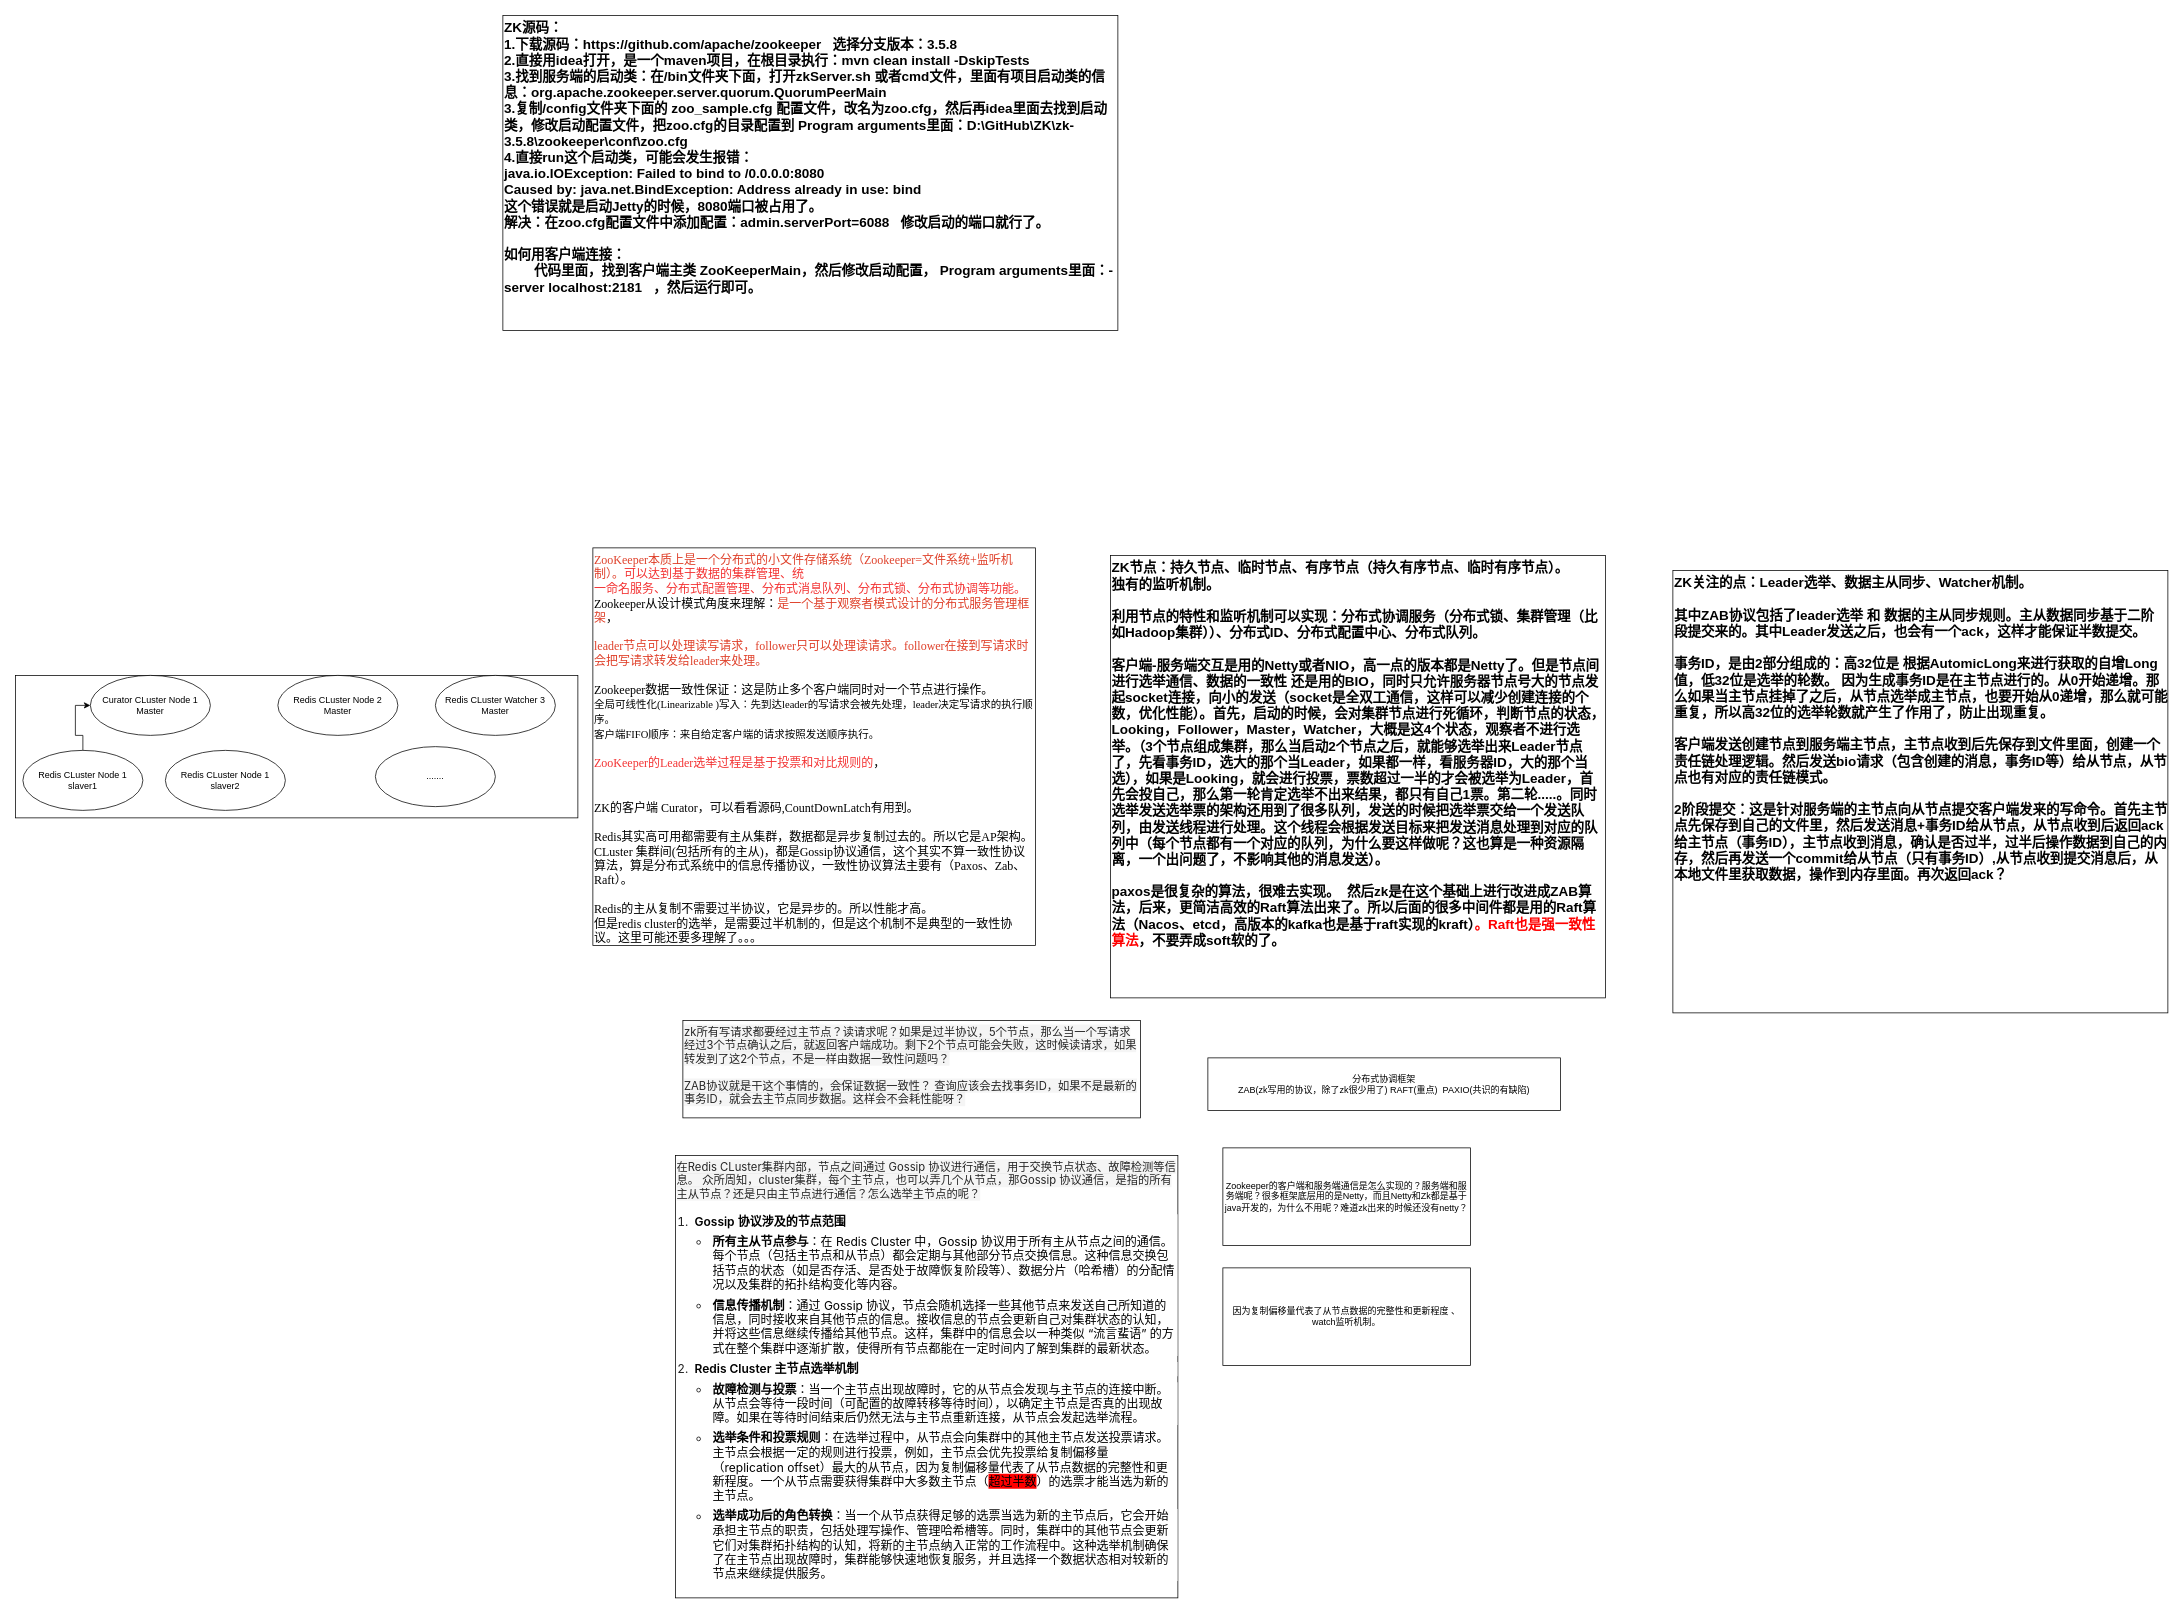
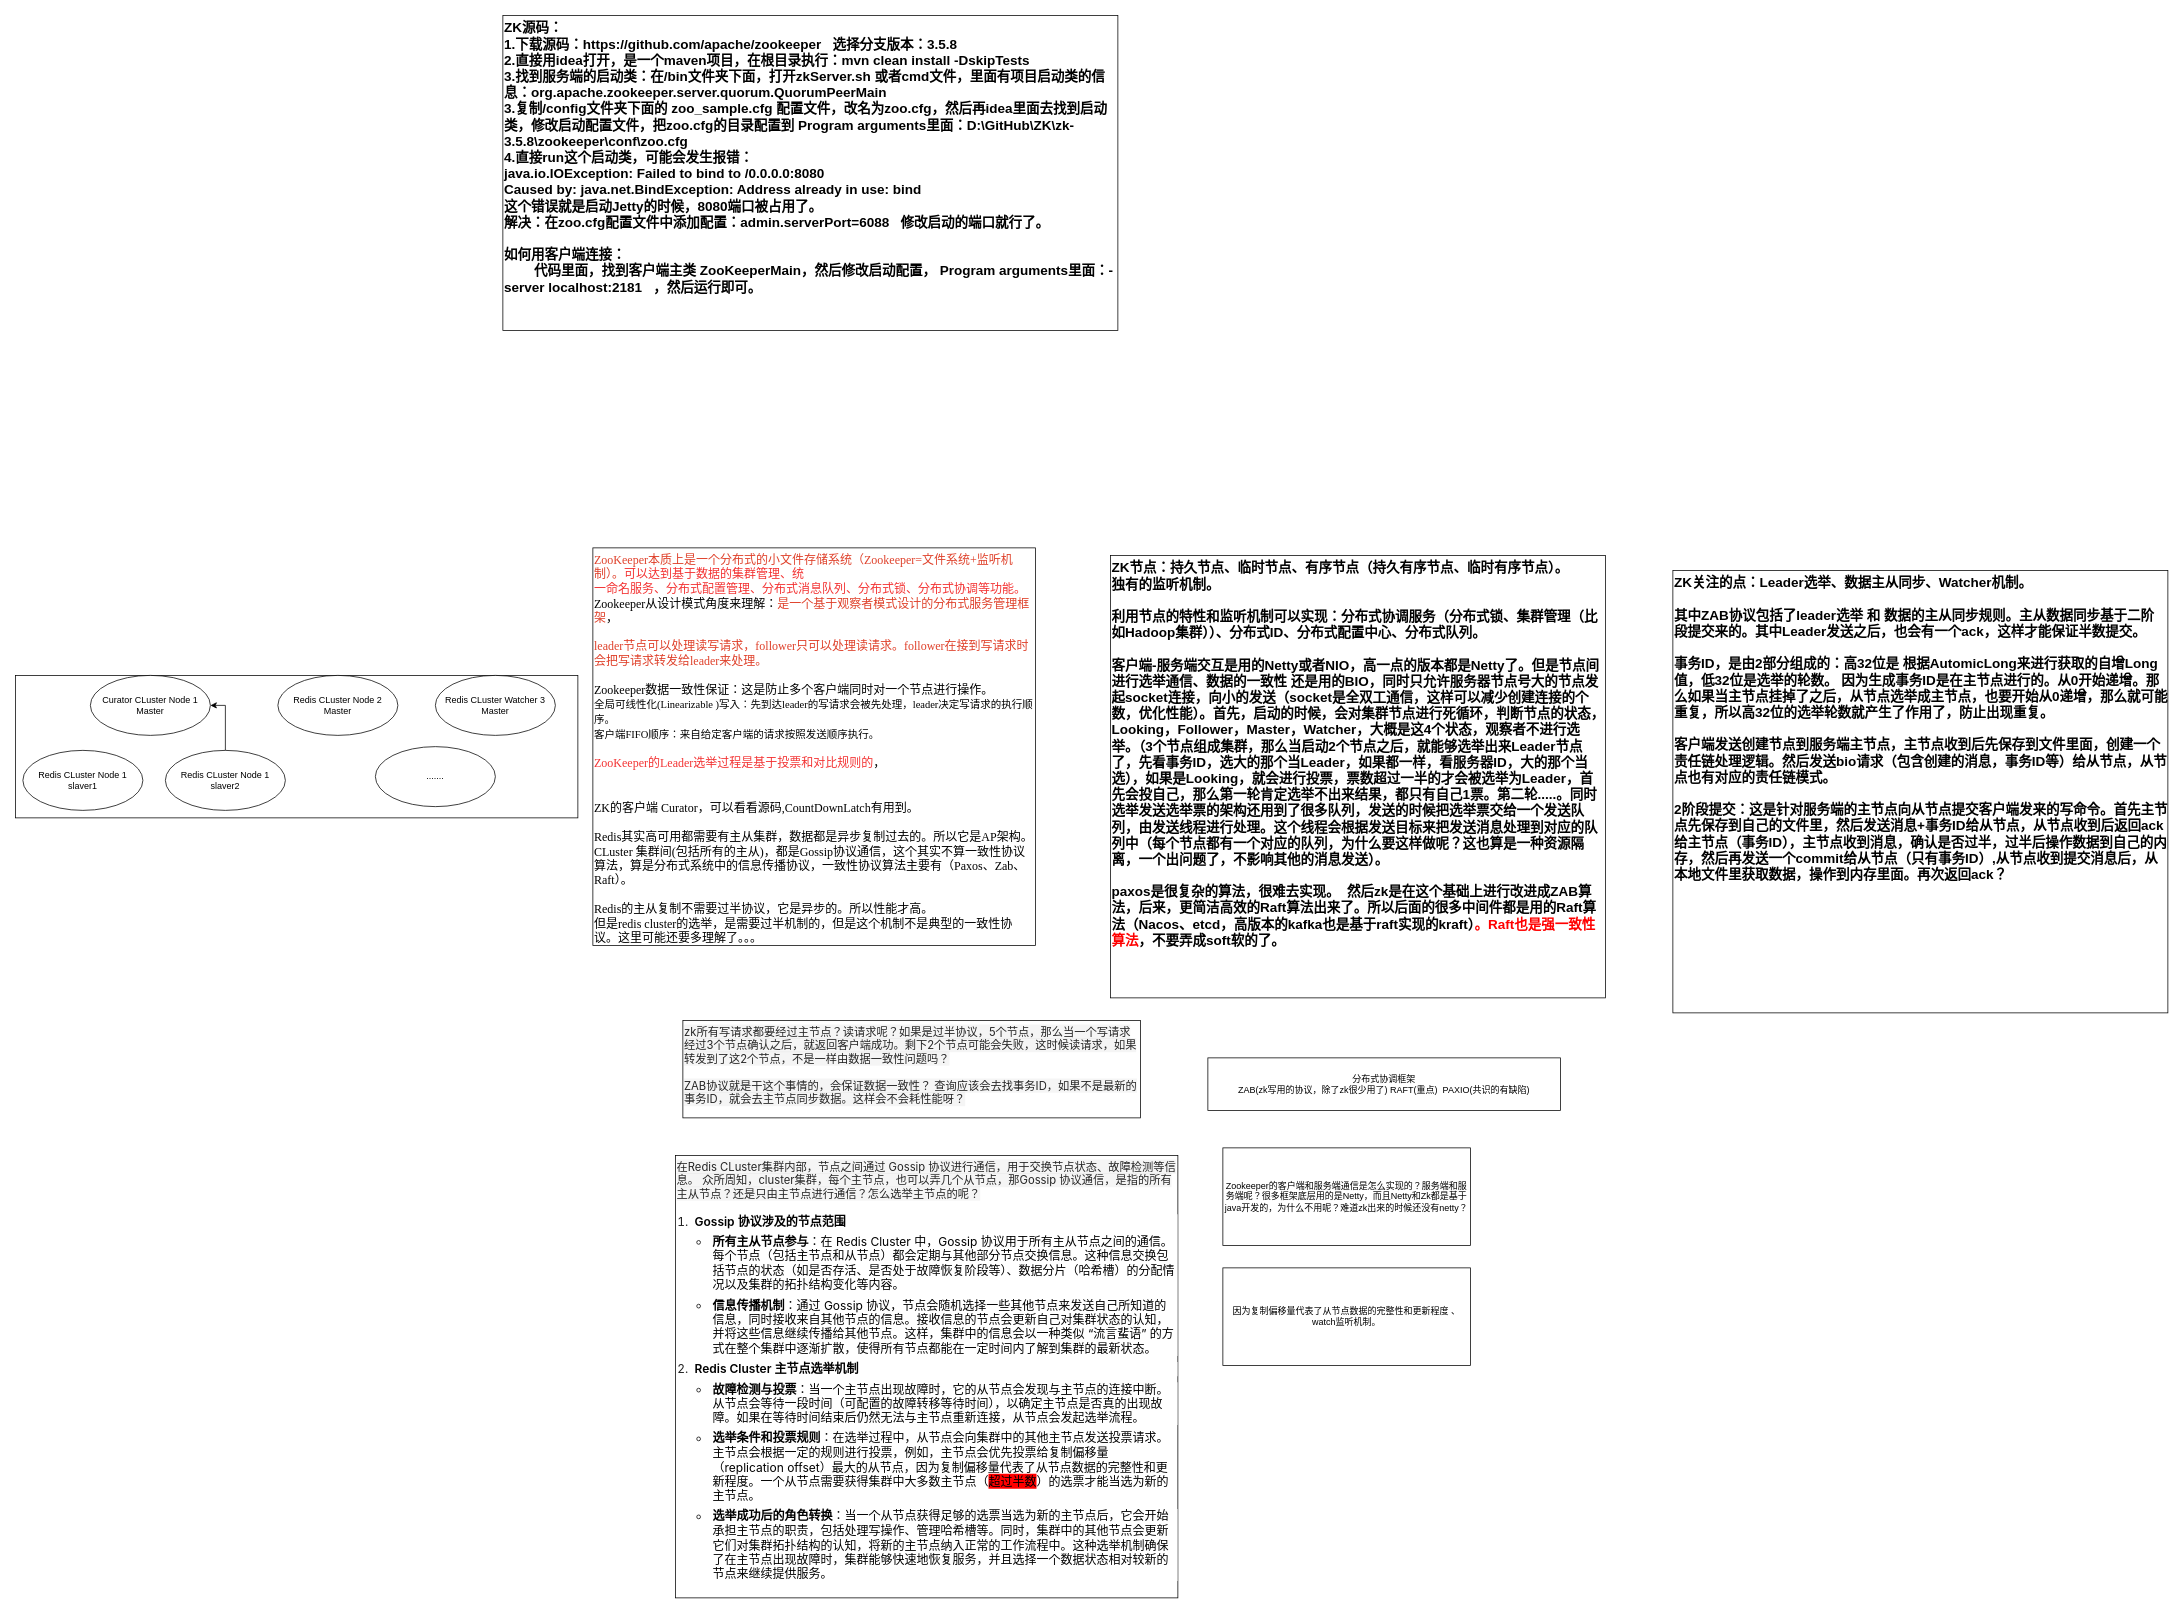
- <mxCell id="13" style="edgeStyle=orthogonalEdgeStyle;rounded=0;orthogonalLoop=1;jettySize=auto;html=1;entryX=0;entryY=0.5;entryDx=0;entryDy=0;" parent="1" source="14" target="10" edge="1"><mxGeometry relative="1" as="geometry" /></mxCell>
+ <mxCell id="15" style="edgeStyle=orthogonalEdgeStyle;rounded=0;orthogonalLoop=1;jettySize=auto;html=1;entryX=1;entryY=0.5;entryDx=0;entryDy=0;" parent="1" source="16" target="10" edge="1"><mxGeometry relative="1" as="geometry" /></mxCell>
